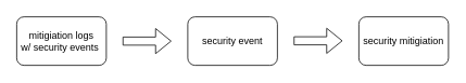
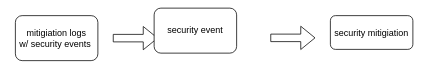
- <mxCell id="4" value="security event" style="rounded=1;whiteSpace=wrap;html=1;" vertex="1" parent="1"><mxGeometry x="230" y="20" width="110" height="60" as="geometry" /></mxCell>
+ <mxCell id="4" value="security event" style="rounded=1;whiteSpace=wrap;html=1;" vertex="1" parent="1"><mxGeometry x="205" y="10" width="110" height="60" as="geometry" /></mxCell>
- <mxCell id="6" value="security mitigiation" style="rounded=1;whiteSpace=wrap;html=1;" vertex="1" parent="1"><mxGeometry x="440" y="20" width="110" height="60" as="geometry" /></mxCell>
+ <mxCell id="6" value="security mitigiation" style="rounded=1;whiteSpace=wrap;html=1;" vertex="1" parent="1"><mxGeometry x="440" y="20" width="110" height="45" as="geometry" /></mxCell>
